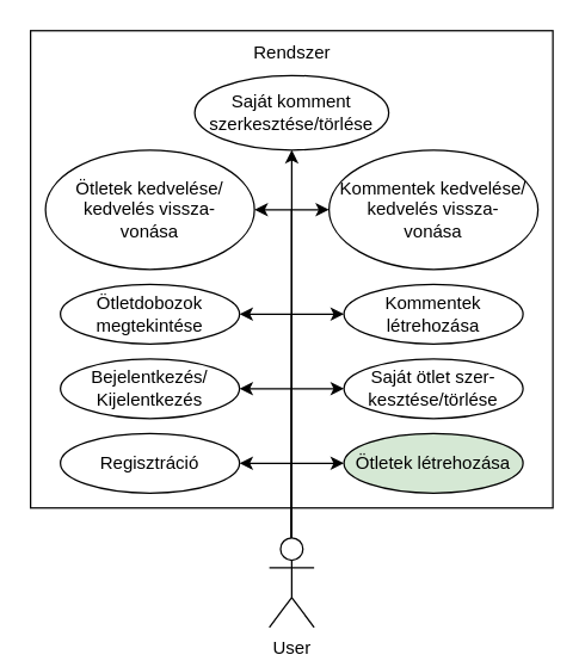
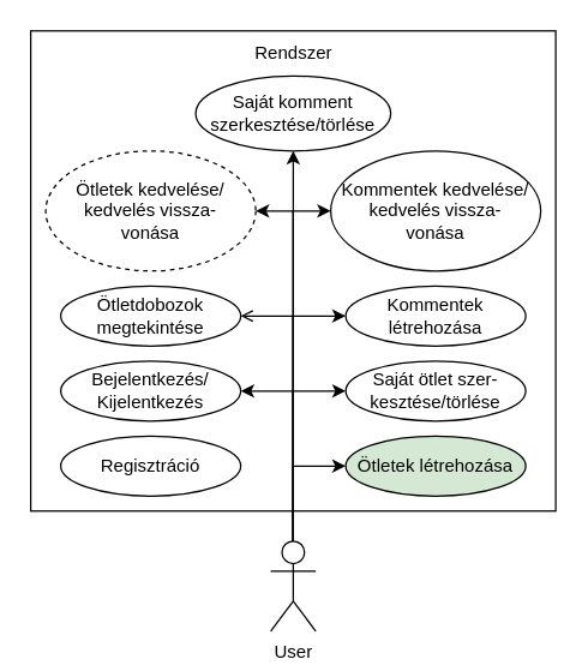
- <mxCell id="19" value="Ötletek kedvelése/&lt;div&gt;kedvelés vissza-&lt;/div&gt;&lt;div&gt;vonása&lt;/div&gt;" style="ellipse;whiteSpace=wrap;html=1;" vertex="1" parent="1"><mxGeometry x="30" y="100" width="140" height="80" as="geometry" /></mxCell>
+ <mxCell id="19" value="Ötletek kedvelése/&lt;div&gt;kedvelés vissza-&lt;/div&gt;&lt;div&gt;vonása&lt;/div&gt;" style="ellipse;whiteSpace=wrap;html=1;dashed=1;" vertex="1" parent="1"><mxGeometry x="30" y="100" width="140" height="80" as="geometry" /></mxCell>
- <mxCell id="13" value="" style="endArrow=classic;html=1;rounded=0;entryX=1;entryY=0.5;entryDx=0;entryDy=0;exitX=0.5;exitY=0;exitDx=0;exitDy=0;exitPerimeter=0;" parent="1" source="3" target="7" edge="1"><mxGeometry width="50" height="50" relative="1" as="geometry"><mxPoint x="200" y="350" as="sourcePoint" /><mxPoint x="200" y="220" as="targetPoint" /><Array as="points"><mxPoint x="195" y="210" /></Array></mxGeometry></mxCell>
+ <mxCell id="13" value="" style="endArrow=open;html=1;rounded=0;entryX=1;entryY=0.5;entryDx=0;entryDy=0;exitX=0.5;exitY=0;exitDx=0;exitDy=0;exitPerimeter=0;" parent="1" source="3" target="7" edge="1"><mxGeometry width="50" height="50" relative="1" as="geometry"><mxPoint x="200" y="350" as="sourcePoint" /><mxPoint x="200" y="220" as="targetPoint" /><Array as="points"><mxPoint x="195" y="210" /></Array></mxGeometry></mxCell>
- <mxCell id="18" value="" style="endArrow=classic;html=1;rounded=0;exitX=0.5;exitY=0;exitDx=0;exitDy=0;exitPerimeter=0;entryX=1;entryY=0.5;entryDx=0;entryDy=0;" parent="1" source="3" target="4" edge="1"><mxGeometry width="50" height="50" relative="1" as="geometry"><mxPoint x="160" y="350" as="sourcePoint" /><mxPoint x="210" y="300" as="targetPoint" /><Array as="points"><mxPoint x="195" y="310" /></Array></mxGeometry></mxCell>
